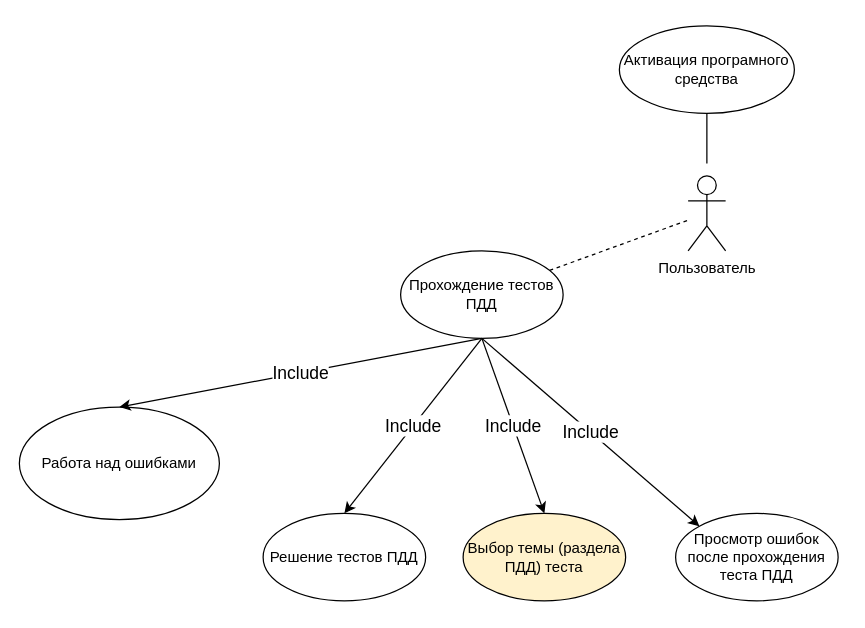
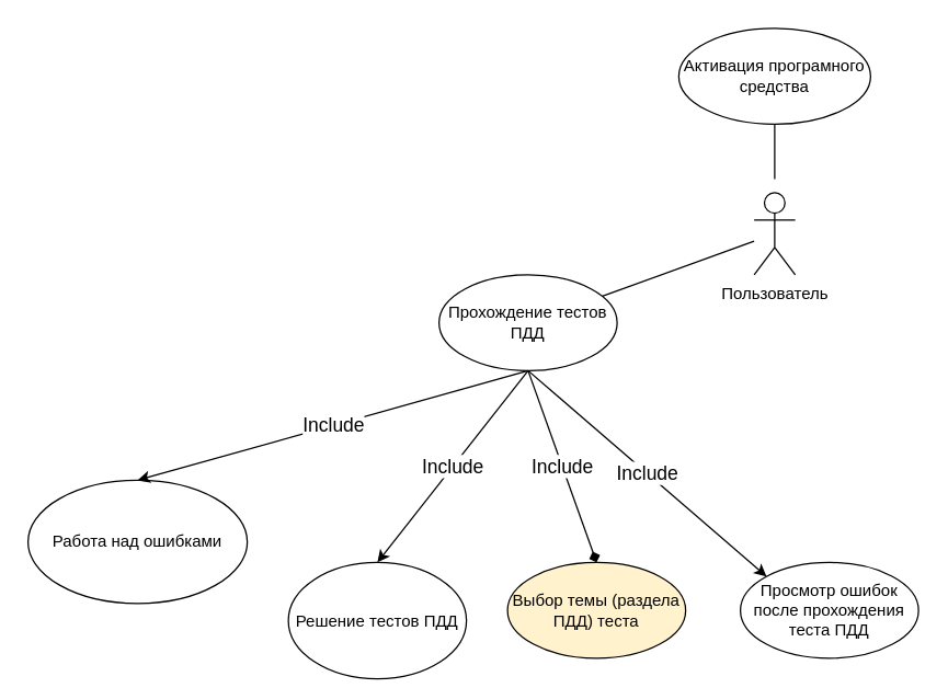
- <mxCell id="3" value="" style="rounded=0;orthogonalLoop=1;jettySize=auto;html=1;endArrow=none;endFill=0;dashed=1;" parent="1" source="4" target="2" edge="1"><mxGeometry relative="1" as="geometry" /></mxCell>
+ <mxCell id="3" value="" style="rounded=0;orthogonalLoop=1;jettySize=auto;html=1;endArrow=none;endFill=0;" parent="1" source="4" target="2" edge="1"><mxGeometry relative="1" as="geometry" /></mxCell>
- <mxCell id="10" value="Работа над ошибками" style="ellipse;whiteSpace=wrap;html=1;" parent="1" vertex="1"><mxGeometry x="15" y="325" width="160" height="90" as="geometry" /></mxCell>
+ <mxCell id="10" value="Работа над ошибками" style="ellipse;whiteSpace=wrap;html=1;" parent="1" vertex="1"><mxGeometry x="20" y="350" width="160" height="90" as="geometry" /></mxCell>
- <mxCell id="13" value="&lt;font style=&quot;font-size: 14px;&quot;&gt;Include&lt;/font&gt;" style="rounded=0;orthogonalLoop=1;jettySize=auto;html=1;endArrow=classic;endFill=1;exitX=0.5;exitY=1;exitDx=0;exitDy=0;entryX=0.5;entryY=0;entryDx=0;entryDy=0;strokeWidth=1;" parent="1" source="4" target="6" edge="1"><mxGeometry relative="1" as="geometry"><mxPoint x="395" y="280" as="sourcePoint" /><mxPoint x="285" y="420" as="targetPoint" /></mxGeometry></mxCell>
+ <mxCell id="13" value="&lt;font style=&quot;font-size: 14px;&quot;&gt;Include&lt;/font&gt;" style="rounded=0;orthogonalLoop=1;jettySize=auto;html=1;endArrow=diamond;endFill=1;exitX=0.5;exitY=1;exitDx=0;exitDy=0;entryX=0.5;entryY=0;entryDx=0;entryDy=0;strokeWidth=1;" parent="1" source="4" target="6" edge="1"><mxGeometry relative="1" as="geometry"><mxPoint x="395" y="280" as="sourcePoint" /><mxPoint x="285" y="420" as="targetPoint" /></mxGeometry></mxCell>
- <mxCell id="5" value="Решение тестов ПДД" style="ellipse;whiteSpace=wrap;html=1;" parent="1" vertex="1"><mxGeometry x="210" y="410" width="130" height="70" as="geometry" /></mxCell>
+ <mxCell id="5" value="Решение тестов ПДД" style="ellipse;whiteSpace=wrap;html=1;" parent="1" vertex="1"><mxGeometry x="210" y="410" width="130" height="85" as="geometry" /></mxCell>
